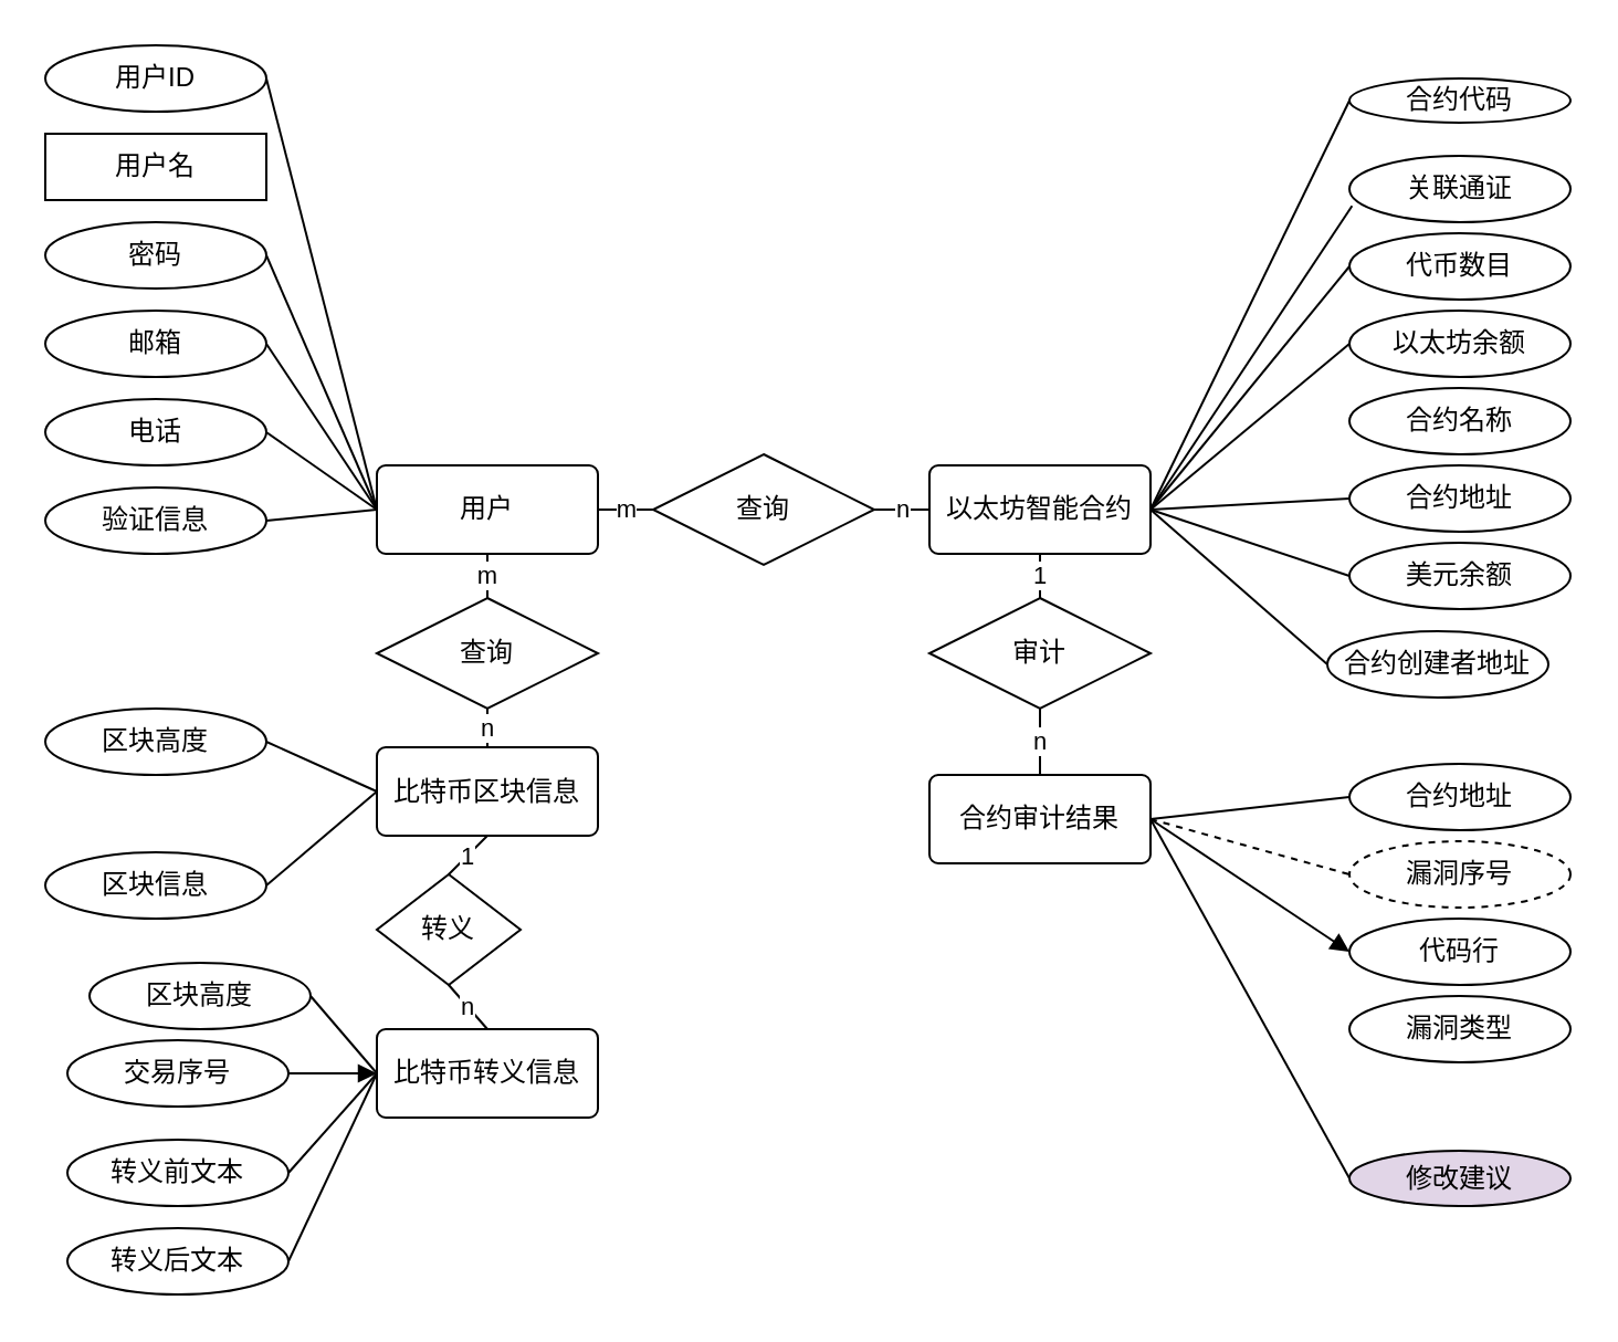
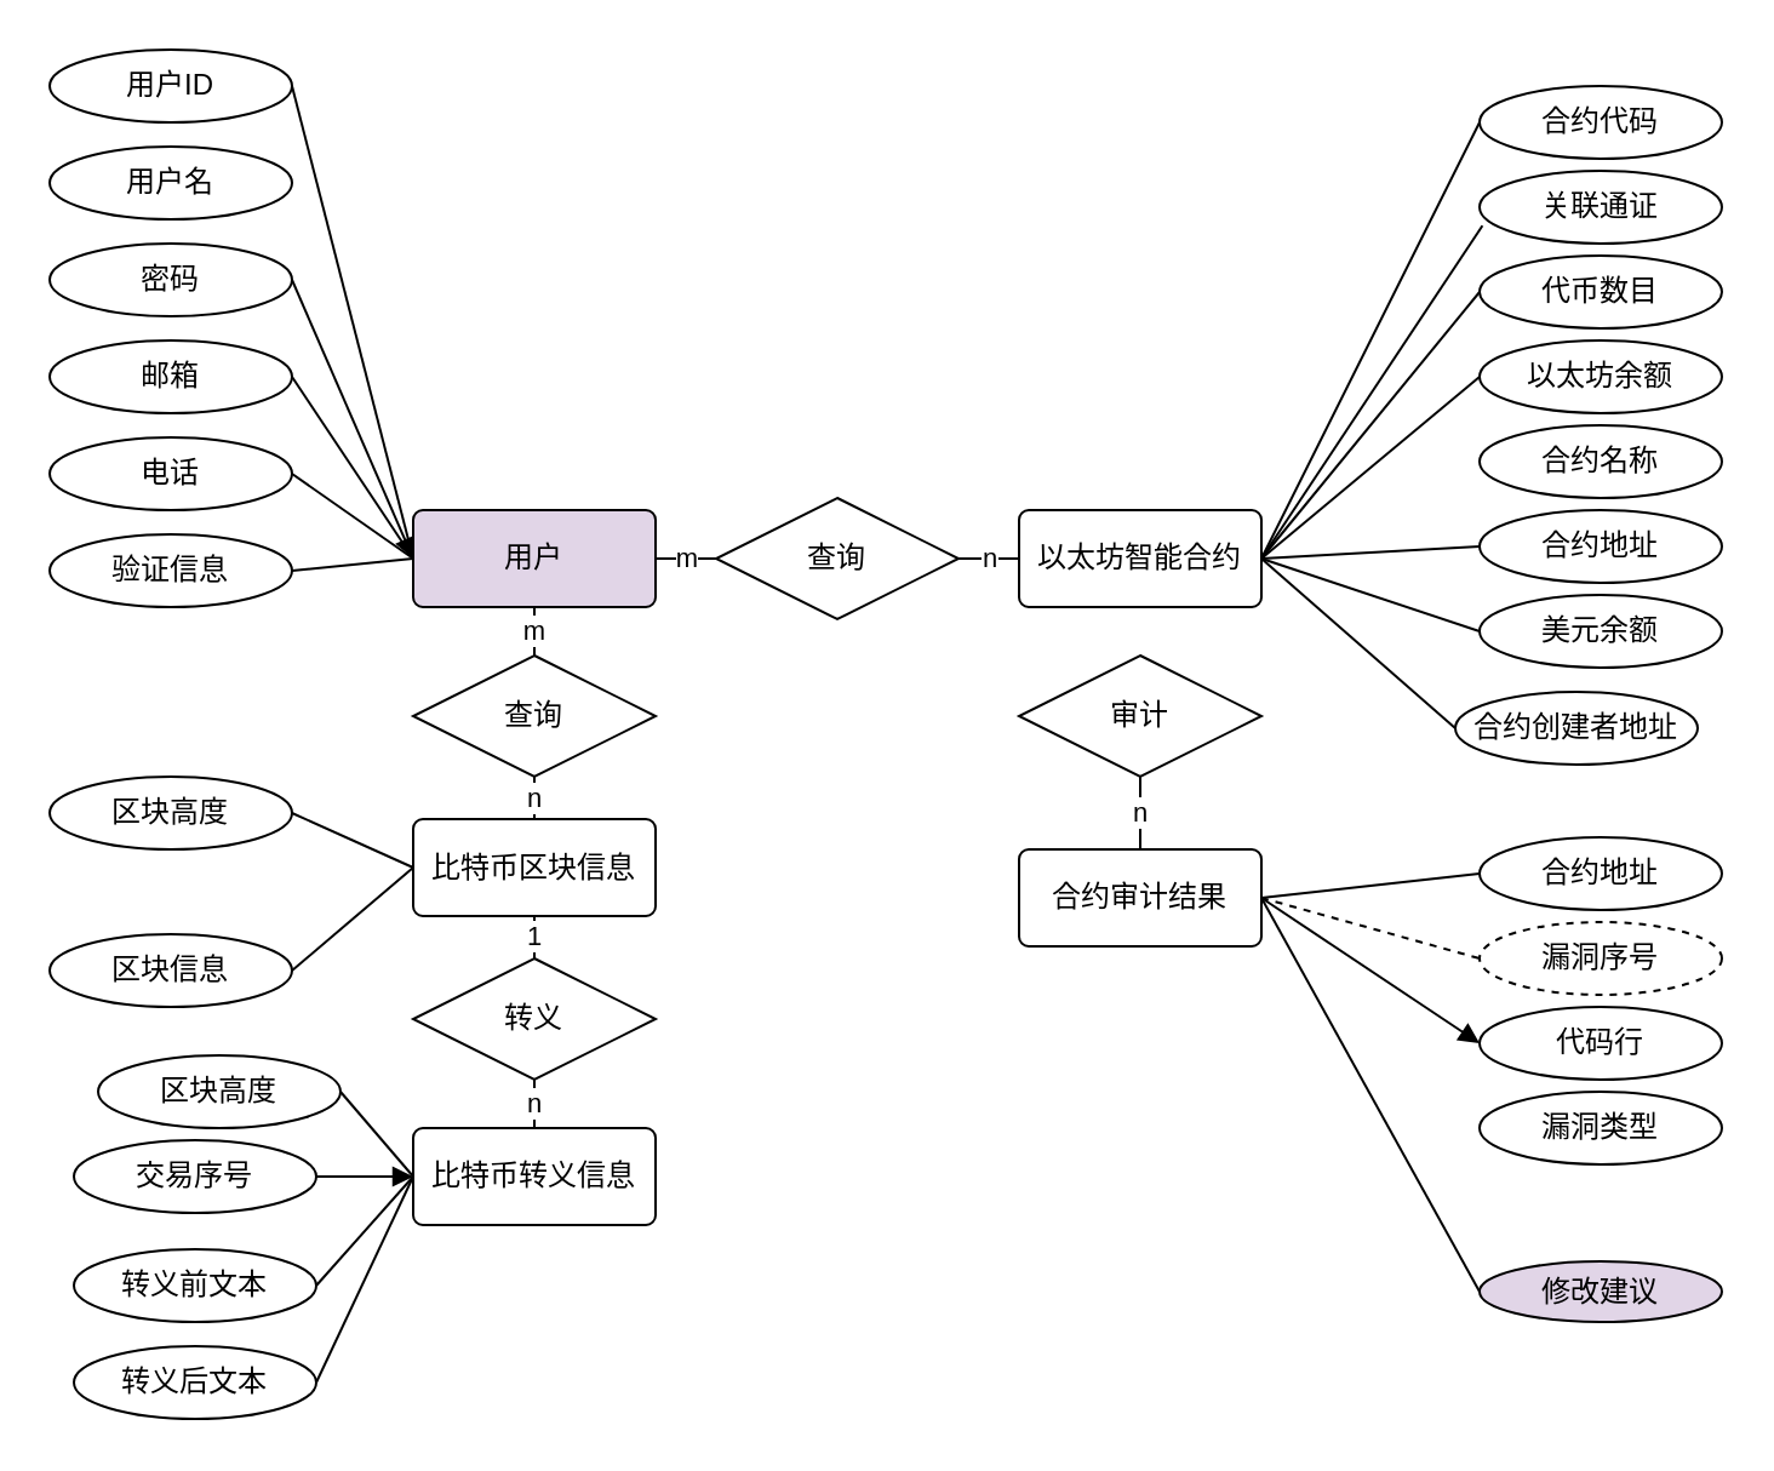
- <mxCell id="19" value="合约代码" style="ellipse;whiteSpace=wrap;html=1;align=center;" vertex="1" parent="1"><mxGeometry x="610" y="35" width="100" height="20" as="geometry" /></mxCell>
+ <mxCell id="19" value="合约代码" style="ellipse;whiteSpace=wrap;html=1;align=center;" vertex="1" parent="1"><mxGeometry x="610" y="35" width="100" height="30" as="geometry" /></mxCell>
- <mxCell id="9" value="用户名" style="whiteSpace=wrap;html=1;align=center;rounded=0;" vertex="1" parent="1"><mxGeometry x="20" y="60" width="100" height="30" as="geometry" /></mxCell>
+ <mxCell id="9" value="用户名" style="ellipse;whiteSpace=wrap;html=1;align=center;" vertex="1" parent="1"><mxGeometry x="20" y="60" width="100" height="30" as="geometry" /></mxCell>
- <mxCell id="15" value="" style="endArrow=none;html=1;exitX=1;exitY=0.5;exitDx=0;exitDy=0;entryX=0;entryY=0.5;entryDx=0;entryDy=0;" edge="1" parent="1" source="10" target="2"><mxGeometry width="50" height="50" relative="1" as="geometry"><mxPoint x="420" as="sourcePoint" y="55" /><mxPoint x="500" y="150" as="targetPoint" /></mxGeometry></mxCell>
+ <mxCell id="15" value="" style="endArrow=block;html=1;exitX=1;exitY=0.5;exitDx=0;exitDy=0;entryX=0;entryY=0.5;entryDx=0;entryDy=0;" edge="1" parent="1" source="10" target="2"><mxGeometry width="50" height="50" relative="1" as="geometry"><mxPoint x="420" as="sourcePoint" y="55" /><mxPoint x="500" y="150" as="targetPoint" /></mxGeometry></mxCell>
- <mxCell id="2" value="用户" style="rounded=1;arcSize=10;whiteSpace=wrap;html=1;align=center;" vertex="1" parent="1"><mxGeometry x="170" y="210" width="100" height="40" as="geometry" /></mxCell>
+ <mxCell id="2" value="用户" style="rounded=1;arcSize=10;whiteSpace=wrap;html=1;align=center;fillColor=#e1d5e7;" vertex="1" parent="1"><mxGeometry x="170" y="210" width="100" height="40" as="geometry" /></mxCell>
- <mxCell id="39" value="1" style="endArrow=none;html=1;entryX=0.5;entryY=1;entryDx=0;entryDy=0;exitX=0.5;exitY=0;exitDx=0;exitDy=0;" edge="1" parent="1" source="4" target="5"><mxGeometry width="50" height="50" relative="1" as="geometry"><mxPoint x="405" y="240" as="sourcePoint" /><mxPoint x="430" y="240" as="targetPoint" /></mxGeometry></mxCell>
- <mxCell id="36" value="转义" style="rhombus;whiteSpace=wrap;html=1;" vertex="1" parent="1"><mxGeometry x="170" y="395" width="65" height="50" as="geometry" /></mxCell>
+ <mxCell id="36" value="转义" style="rhombus;whiteSpace=wrap;html=1;" vertex="1" parent="1"><mxGeometry x="170" y="395" width="100" height="50" as="geometry" /></mxCell>
